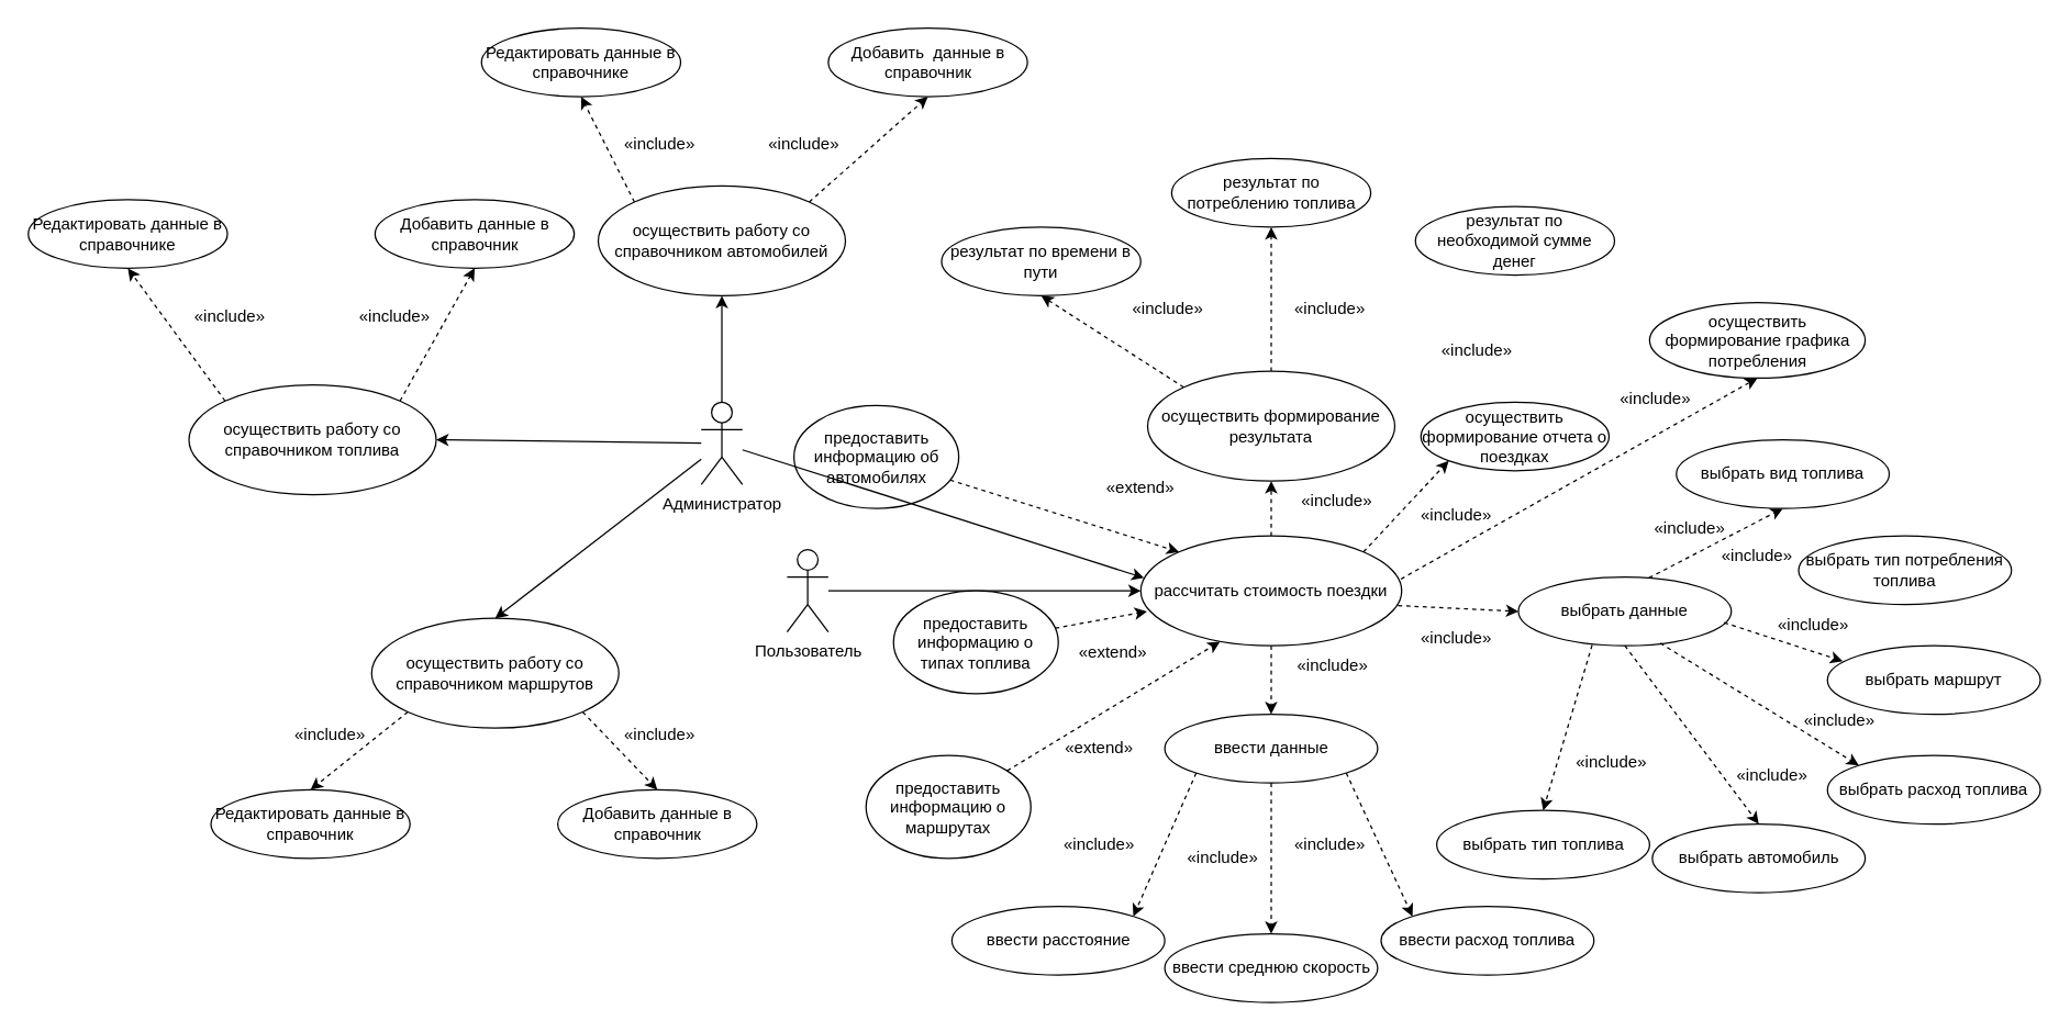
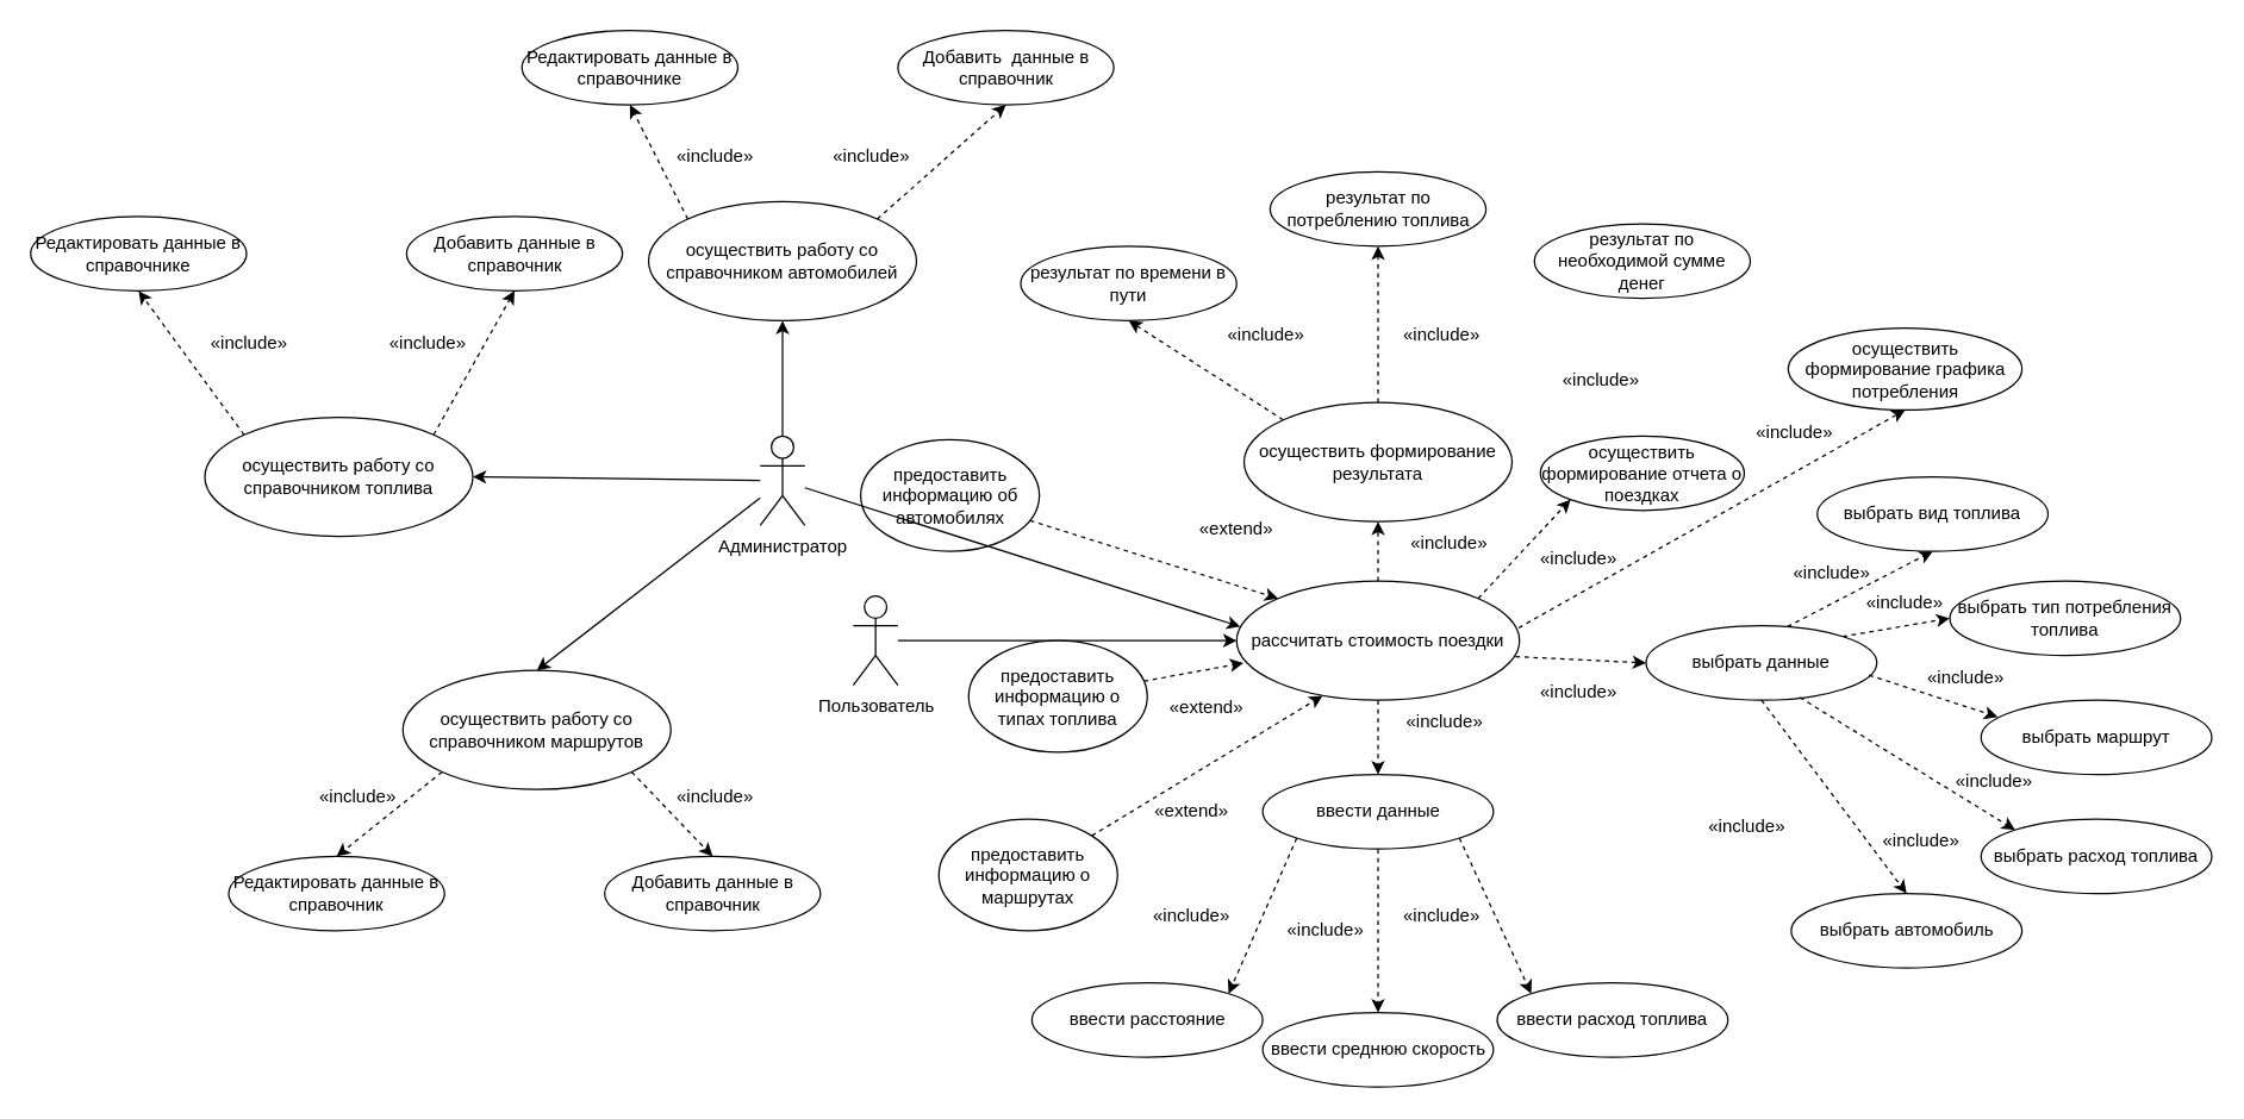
+ <mxCell id="25" style="rounded=0;orthogonalLoop=1;jettySize=auto;html=1;exitX=1;exitY=0;exitDx=0;exitDy=0;entryX=0;entryY=0.5;entryDx=0;entryDy=0;dashed=1;" parent="1" source="26" target="52" edge="1"><mxGeometry relative="1" as="geometry" /></mxCell>
- <mxCell id="29" value="" style="endArrow=classic;html=1;rounded=0;dashed=1;exitX=0.346;exitY=0.992;exitDx=0;exitDy=0;entryX=0.5;entryY=0;entryDx=0;entryDy=0;exitPerimeter=0;" parent="1" source="26" target="30" edge="1"><mxGeometry width="50" height="50" relative="1" as="geometry"><mxPoint x="1170" y="530" as="sourcePoint" /><mxPoint x="1168" y="500" as="targetPoint" /></mxGeometry></mxCell>
- <mxCell id="30" value="выбрать тип топлива" style="ellipse;whiteSpace=wrap;html=1;" parent="1" vertex="1"><mxGeometry x="1045.5" y="590" width="155" height="50" as="geometry" /></mxCell>
